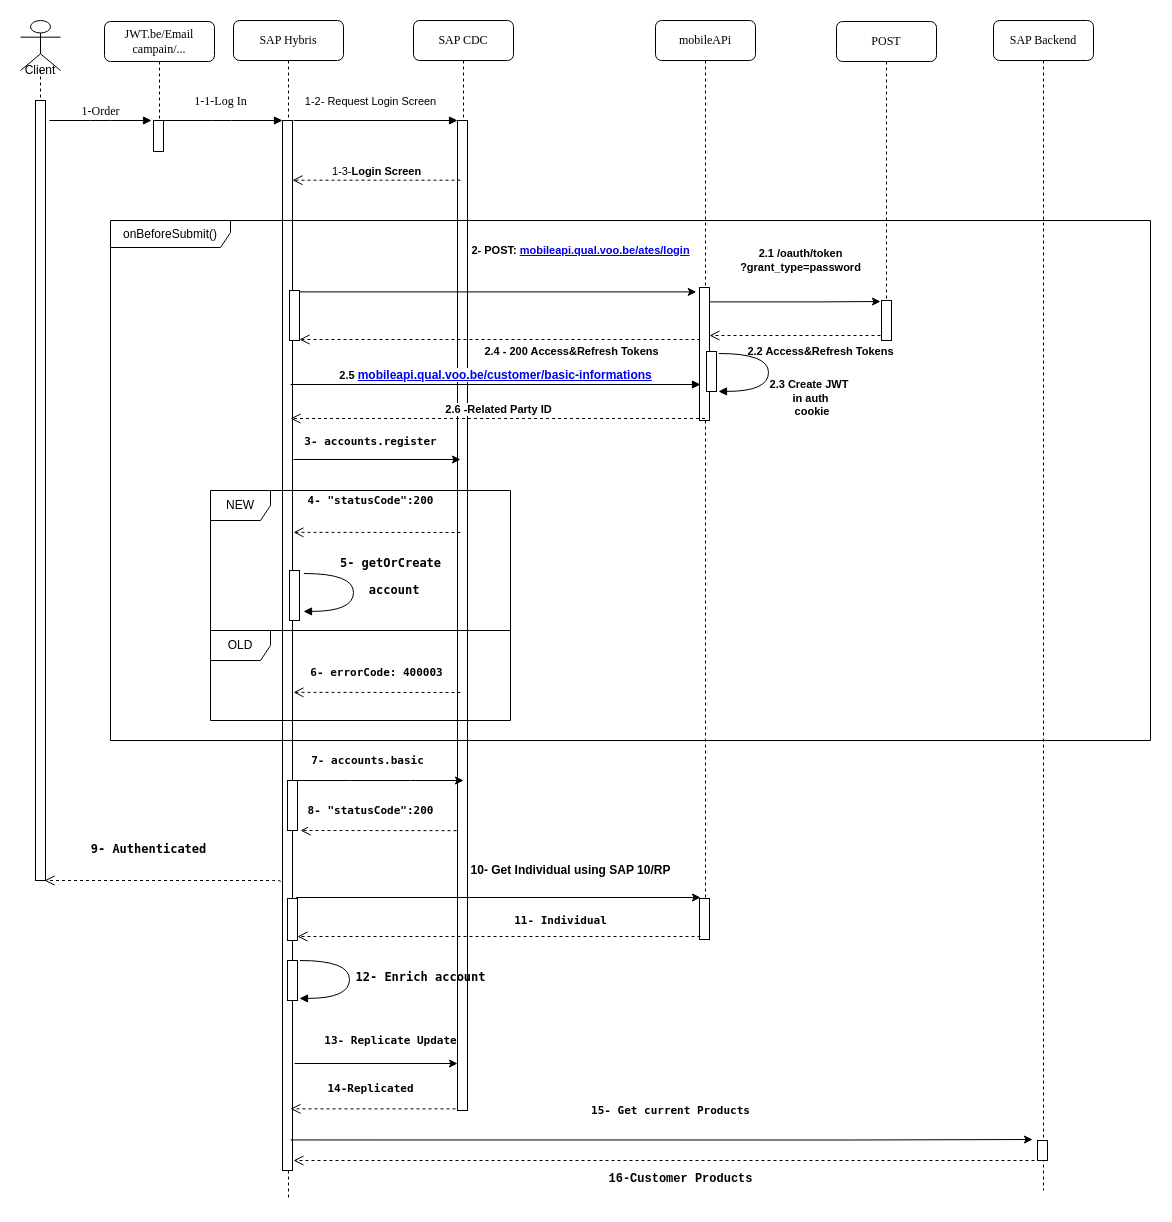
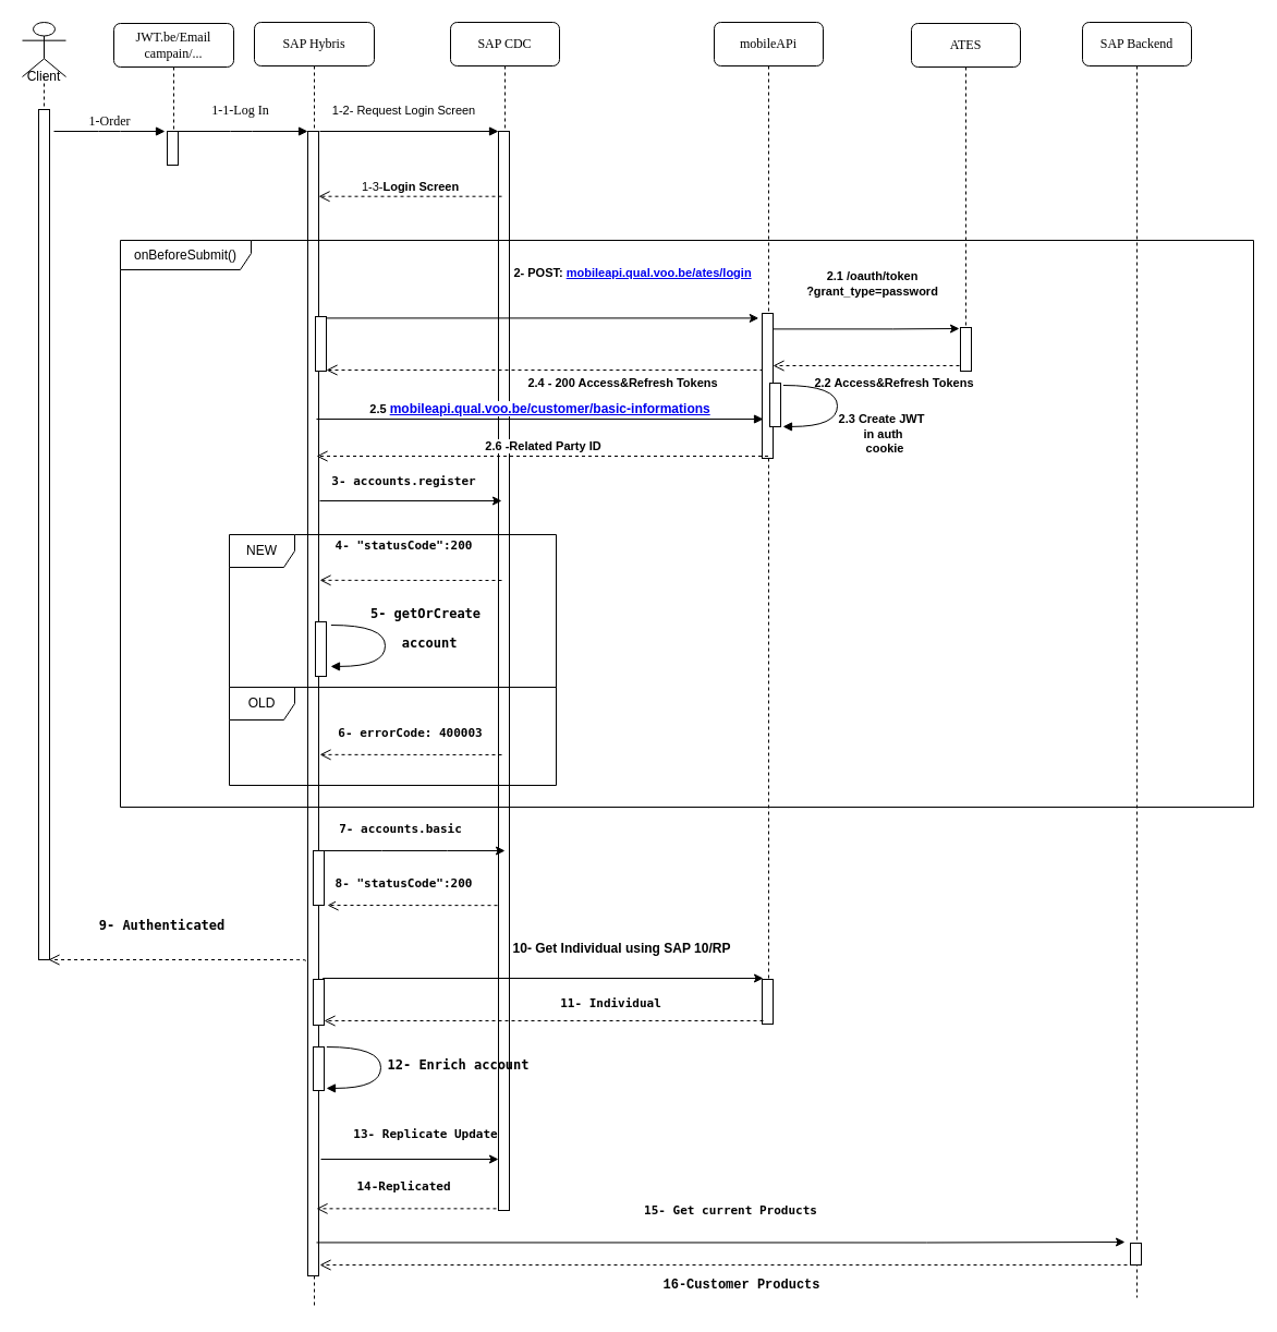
- <mxCell id="9" value="POST" style="shape=umlLifeline;perimeter=lifelinePerimeter;whiteSpace=wrap;html=1;container=1;collapsible=0;recursiveResize=0;outlineConnect=0;rounded=1;shadow=0;comic=0;labelBackgroundColor=none;strokeWidth=1;fontFamily=Verdana;fontSize=12;align=center;" parent="1" vertex="1"><mxGeometry x="836" y="21" width="100" height="279" as="geometry" /></mxCell>
+ <mxCell id="9" value="ATES" style="shape=umlLifeline;perimeter=lifelinePerimeter;whiteSpace=wrap;html=1;container=1;collapsible=0;recursiveResize=0;outlineConnect=0;rounded=1;shadow=0;comic=0;labelBackgroundColor=none;strokeWidth=1;fontFamily=Verdana;fontSize=12;align=center;" parent="1" vertex="1"><mxGeometry x="836" y="21" width="100" height="279" as="geometry" /></mxCell>
